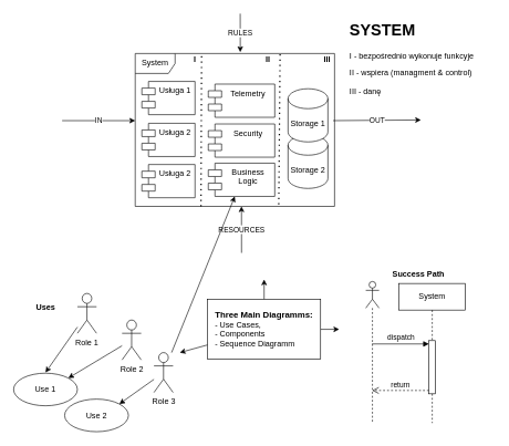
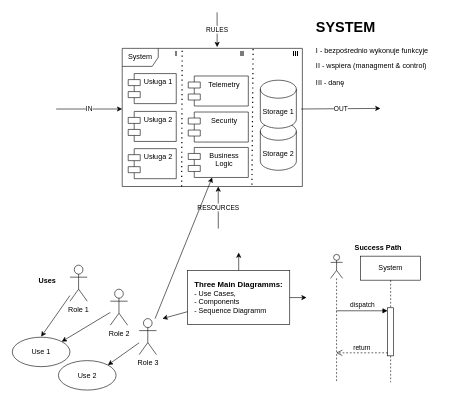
- <mxCell id="38" value="Uses" style="text;align=center;fontStyle=1;verticalAlign=middle;spacingLeft=3;spacingRight=3;strokeColor=none;rotatable=0;points=[[0,0.5],[1,0.5]];portConstraint=eastwest;html=1;" parent="28" vertex="1"><mxGeometry x="9.2" y="9" width="76.8" height="26" as="geometry" /></mxCell>
+ <mxCell id="38" value="Uses" style="text;align=center;fontStyle=1;verticalAlign=middle;spacingLeft=3;spacingRight=3;strokeColor=none;rotatable=0;points=[[0,0.5],[1,0.5]];portConstraint=eastwest;html=1;" parent="28" vertex="1"><mxGeometry x="19.2" y="14" width="76.8" height="26" as="geometry" /></mxCell>
